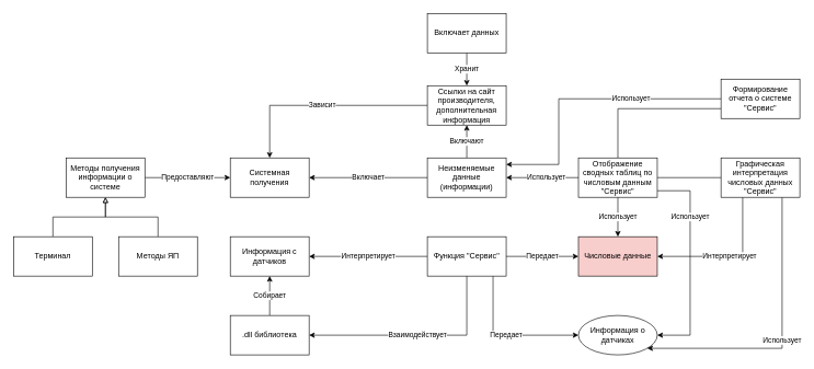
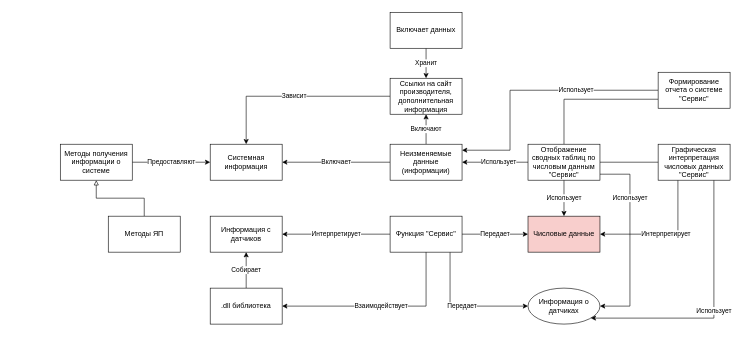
- <mxCell id="30" value="Системная получения" style="rounded=0;whiteSpace=wrap;html=1;" parent="1" vertex="1"><mxGeometry x="350" y="240" width="120" height="60" as="geometry" /></mxCell>
+ <mxCell id="30" value="Системная информация" style="rounded=0;whiteSpace=wrap;html=1;" parent="1" vertex="1"><mxGeometry x="350" y="240" width="120" height="60" as="geometry" /></mxCell>
- <mxCell id="33" style="edgeStyle=orthogonalEdgeStyle;rounded=0;orthogonalLoop=1;jettySize=auto;html=1;endArrow=block;endFill=0;" parent="1" source="34" target="32" edge="1"><mxGeometry relative="1" as="geometry" /></mxCell>
- <mxCell id="34" value="Терминал" style="rounded=0;whiteSpace=wrap;html=1;" parent="1" vertex="1"><mxGeometry x="20" y="360" width="120" height="60" as="geometry" /></mxCell>
